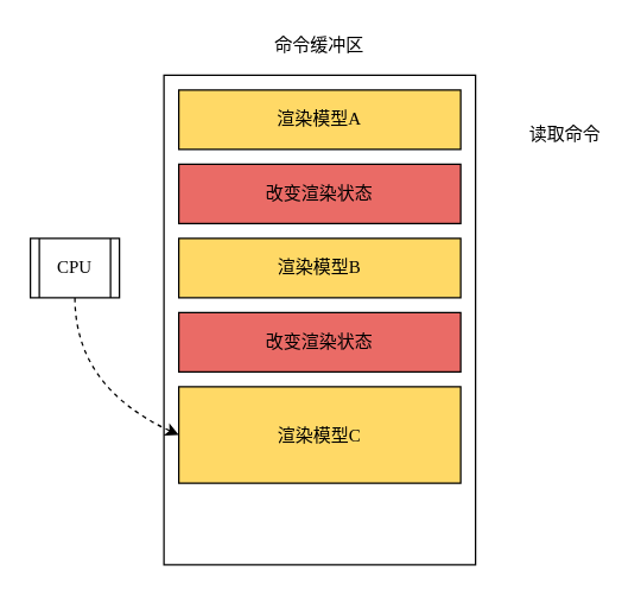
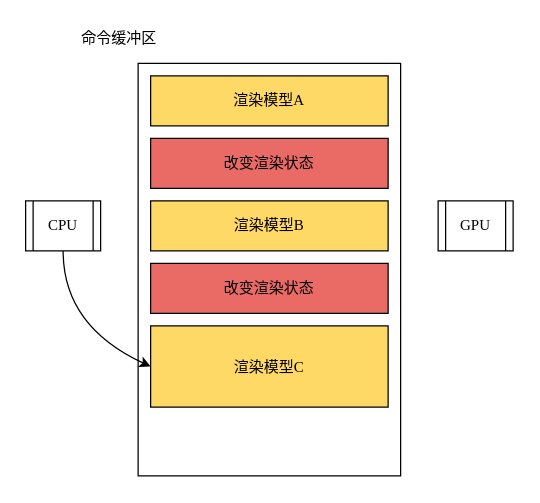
- <mxCell id="3" value="&lt;font&gt;命令缓冲区&lt;/font&gt;" style="text;html=1;strokeColor=none;fillColor=none;align=center;verticalAlign=middle;whiteSpace=wrap;rounded=0;fontFamily=Verdana;" vertex="1" parent="1"><mxGeometry x="145" y="20" width="140" height="20" as="geometry" /></mxCell>
+ <mxCell id="3" value="&lt;font&gt;命令缓冲区&lt;/font&gt;" style="text;html=1;strokeColor=none;fillColor=none;align=center;verticalAlign=middle;whiteSpace=wrap;rounded=0;fontFamily=Verdana;" vertex="1" parent="1"><mxGeometry x="25" y="20" width="140" height="20" as="geometry" /></mxCell>
- <mxCell id="12" value="读取命令" style="text;html=1;strokeColor=none;fillColor=none;align=center;verticalAlign=middle;rounded=0;fontFamily=Verdana;" vertex="1" parent="1"><mxGeometry x="350" y="80" width="60" height="20" as="geometry" /></mxCell>
+ <mxCell id="10" value="GPU" style="shape=process;whiteSpace=wrap;html=1;backgroundOutline=1;rounded=0;fillColor=none;gradientColor=none;fontFamily=Verdana;" vertex="1" parent="1"><mxGeometry x="350" y="160" width="60" height="40" as="geometry" /></mxCell>
- <mxCell id="11" value="" style="curved=1;endArrow=classic;html=1;fontFamily=Verdana;entryX=0;entryY=0.5;entryDx=0;entryDy=0;exitX=0.5;exitY=1;exitDx=0;exitDy=0;dashed=1;" edge="1" parent="1" source="9" target="8"><mxGeometry width="50" height="50" relative="1" as="geometry"><mxPoint x="30" y="270" as="sourcePoint" /><mxPoint x="80" y="220" as="targetPoint" /><Array as="points"><mxPoint x="50" y="260" /></Array></mxGeometry></mxCell>
+ <mxCell id="11" value="" style="curved=1;endArrow=classic;html=1;fontFamily=Verdana;entryX=0;entryY=0.5;entryDx=0;entryDy=0;exitX=0.5;exitY=1;exitDx=0;exitDy=0;" edge="1" parent="1" source="9" target="8"><mxGeometry width="50" height="50" relative="1" as="geometry"><mxPoint x="30" y="270" as="sourcePoint" /><mxPoint x="80" y="220" as="targetPoint" /><Array as="points"><mxPoint x="50" y="260" /></Array></mxGeometry></mxCell>
